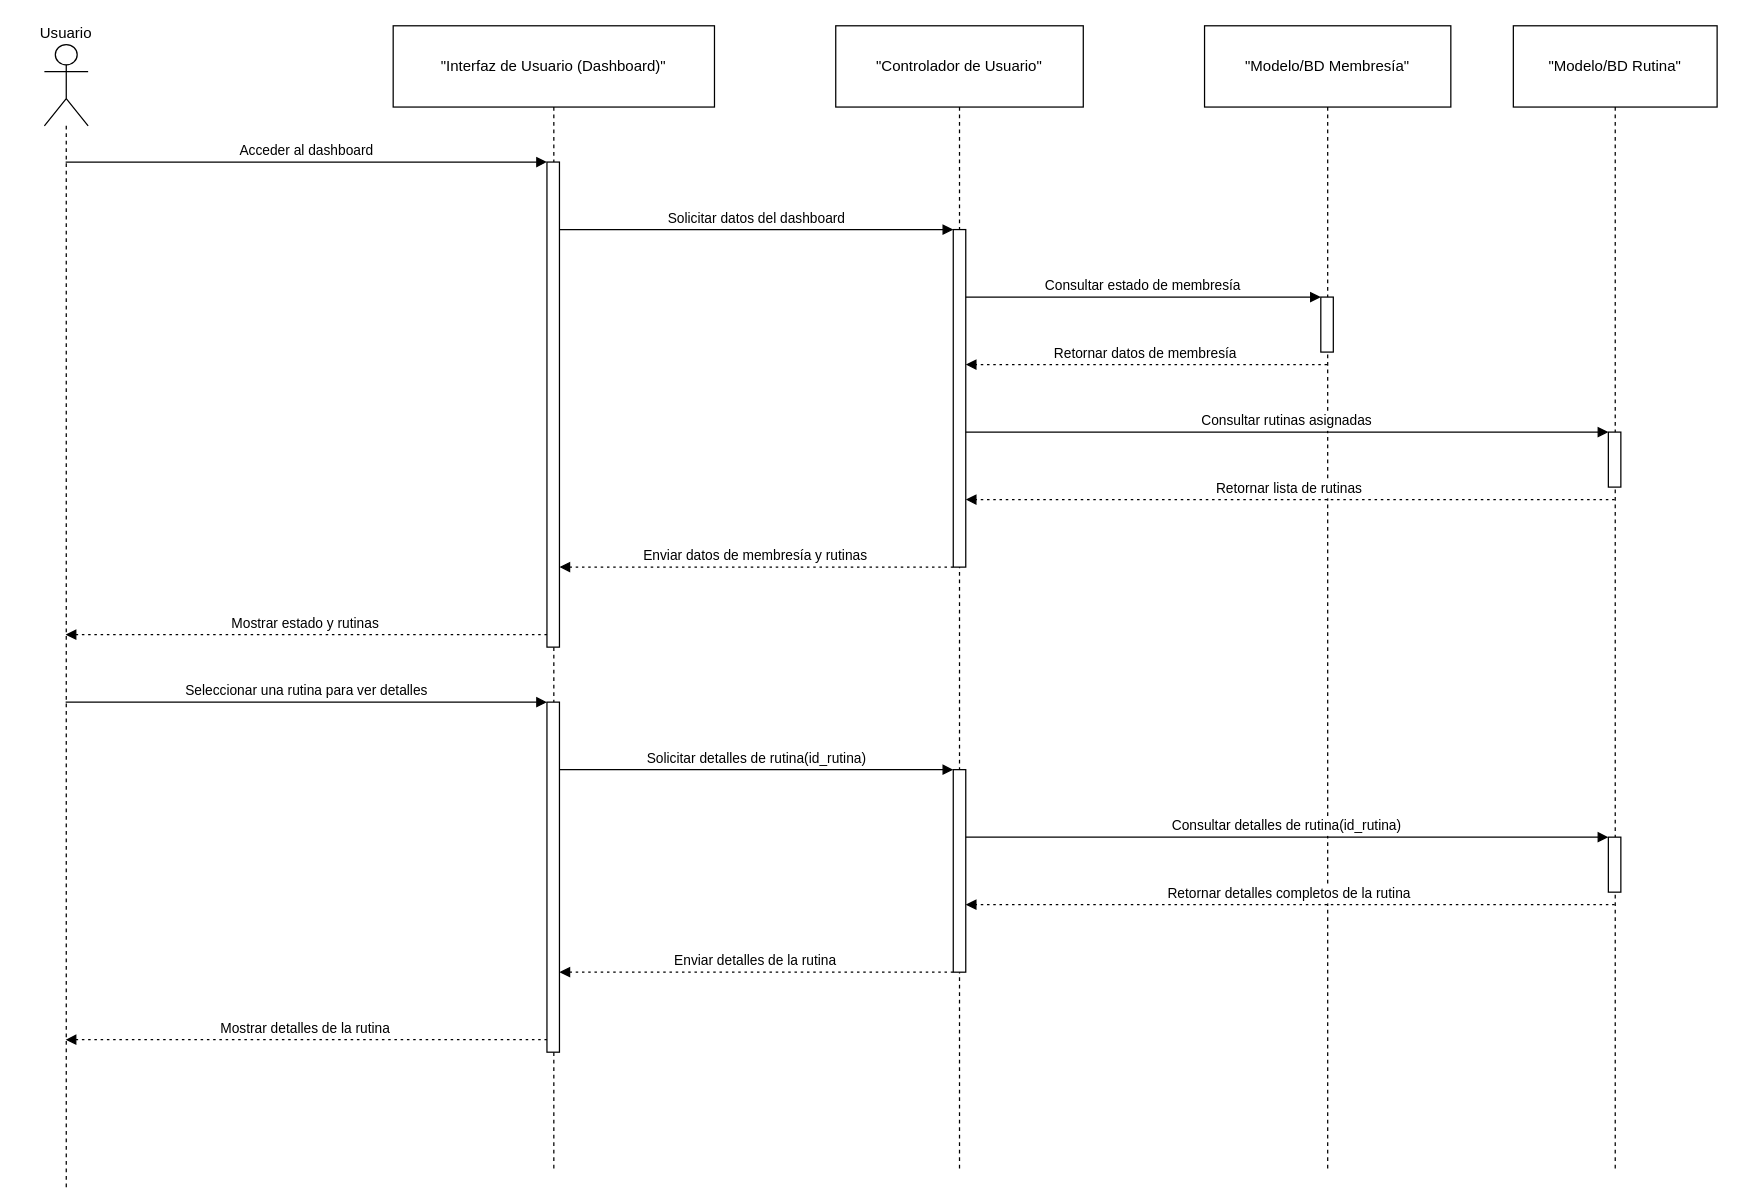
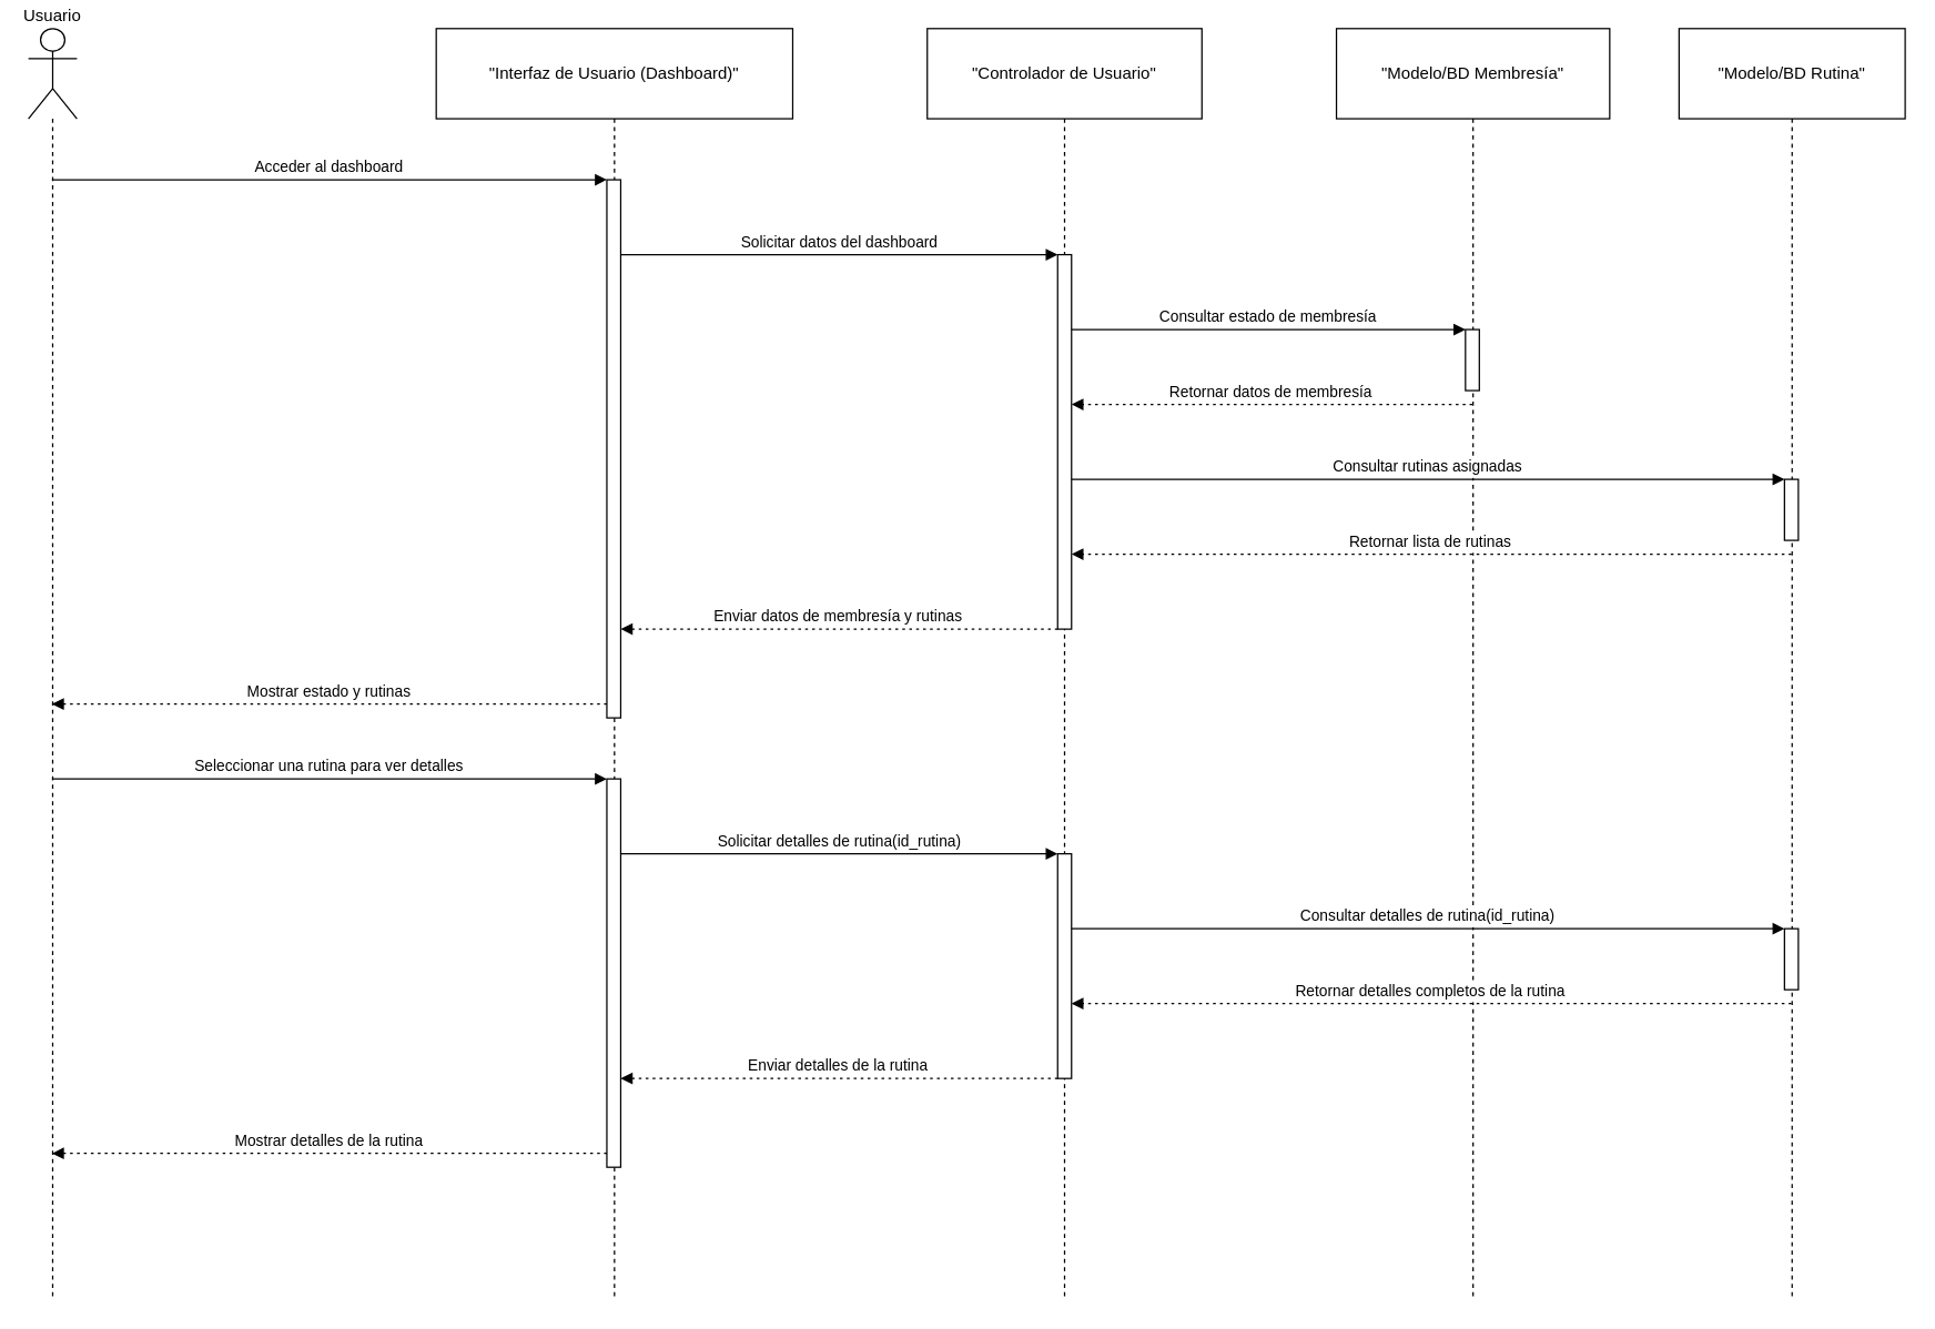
- <mxCell id="2" value="Usuario" style="shape=umlLifeline;perimeter=lifelinePerimeter;whiteSpace=wrap;container=1;dropTarget=0;collapsible=0;recursiveResize=0;outlineConnect=0;portConstraint=eastwest;newEdgeStyle={&quot;edgeStyle&quot;:&quot;elbowEdgeStyle&quot;,&quot;elbow&quot;:&quot;vertical&quot;,&quot;curved&quot;:0,&quot;rounded&quot;:0};participant=umlActor;verticalAlign=bottom;labelPosition=center;verticalLabelPosition=top;align=center;size=65;" vertex="1" parent="1"><mxGeometry x="35" y="35" width="35" height="916" as="geometry" /></mxCell>
+ <mxCell id="2" value="Usuario" style="shape=umlLifeline;perimeter=lifelinePerimeter;whiteSpace=wrap;container=1;dropTarget=0;collapsible=0;recursiveResize=0;outlineConnect=0;portConstraint=eastwest;newEdgeStyle={&quot;edgeStyle&quot;:&quot;elbowEdgeStyle&quot;,&quot;elbow&quot;:&quot;vertical&quot;,&quot;curved&quot;:0,&quot;rounded&quot;:0};participant=umlActor;verticalAlign=bottom;labelPosition=center;verticalLabelPosition=top;align=center;size=65;" vertex="1" parent="1"><mxGeometry x="20" y="20" width="35" height="916" as="geometry" /></mxCell>
